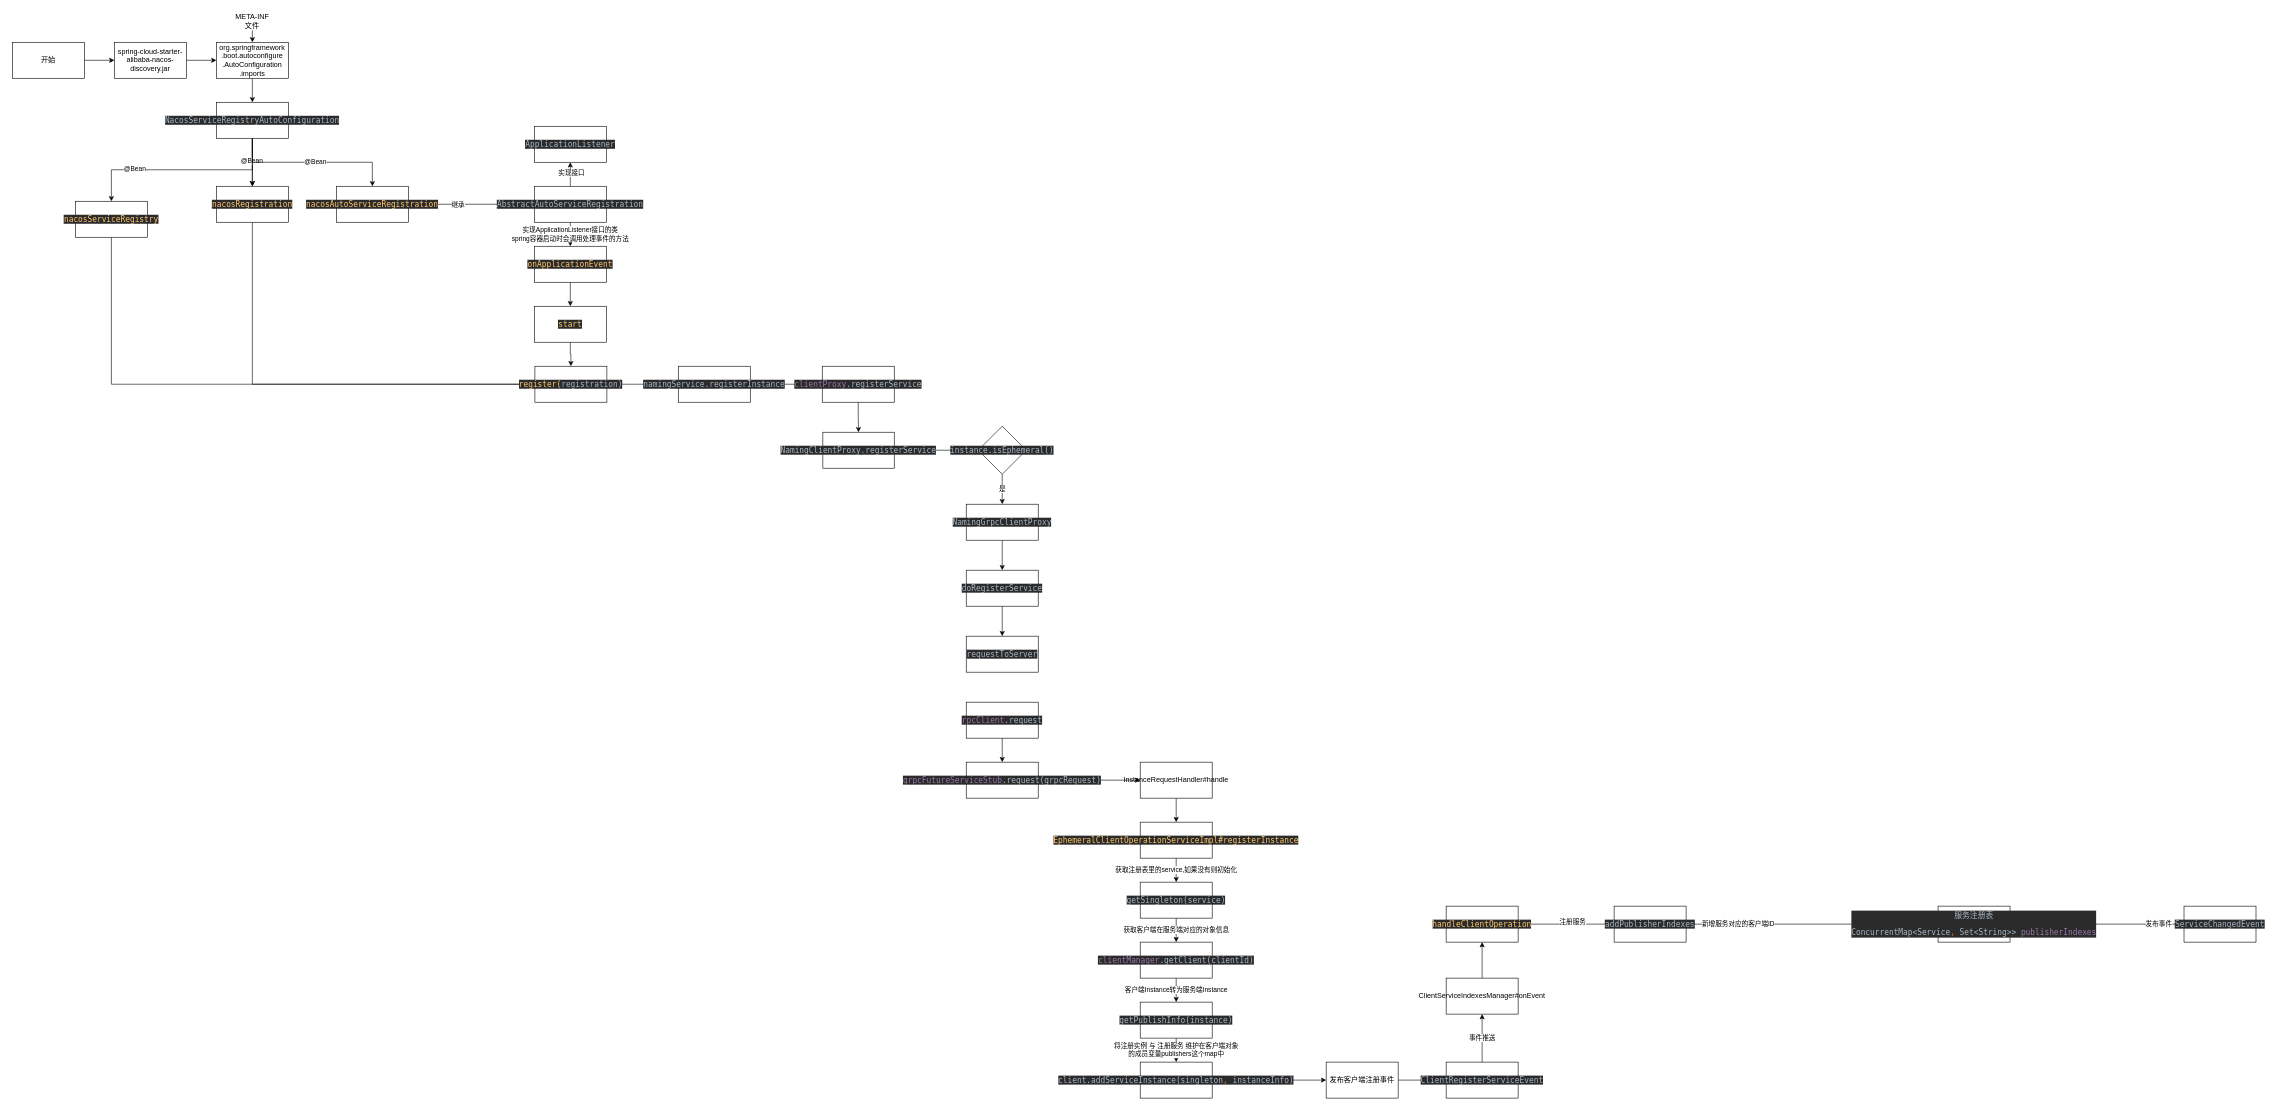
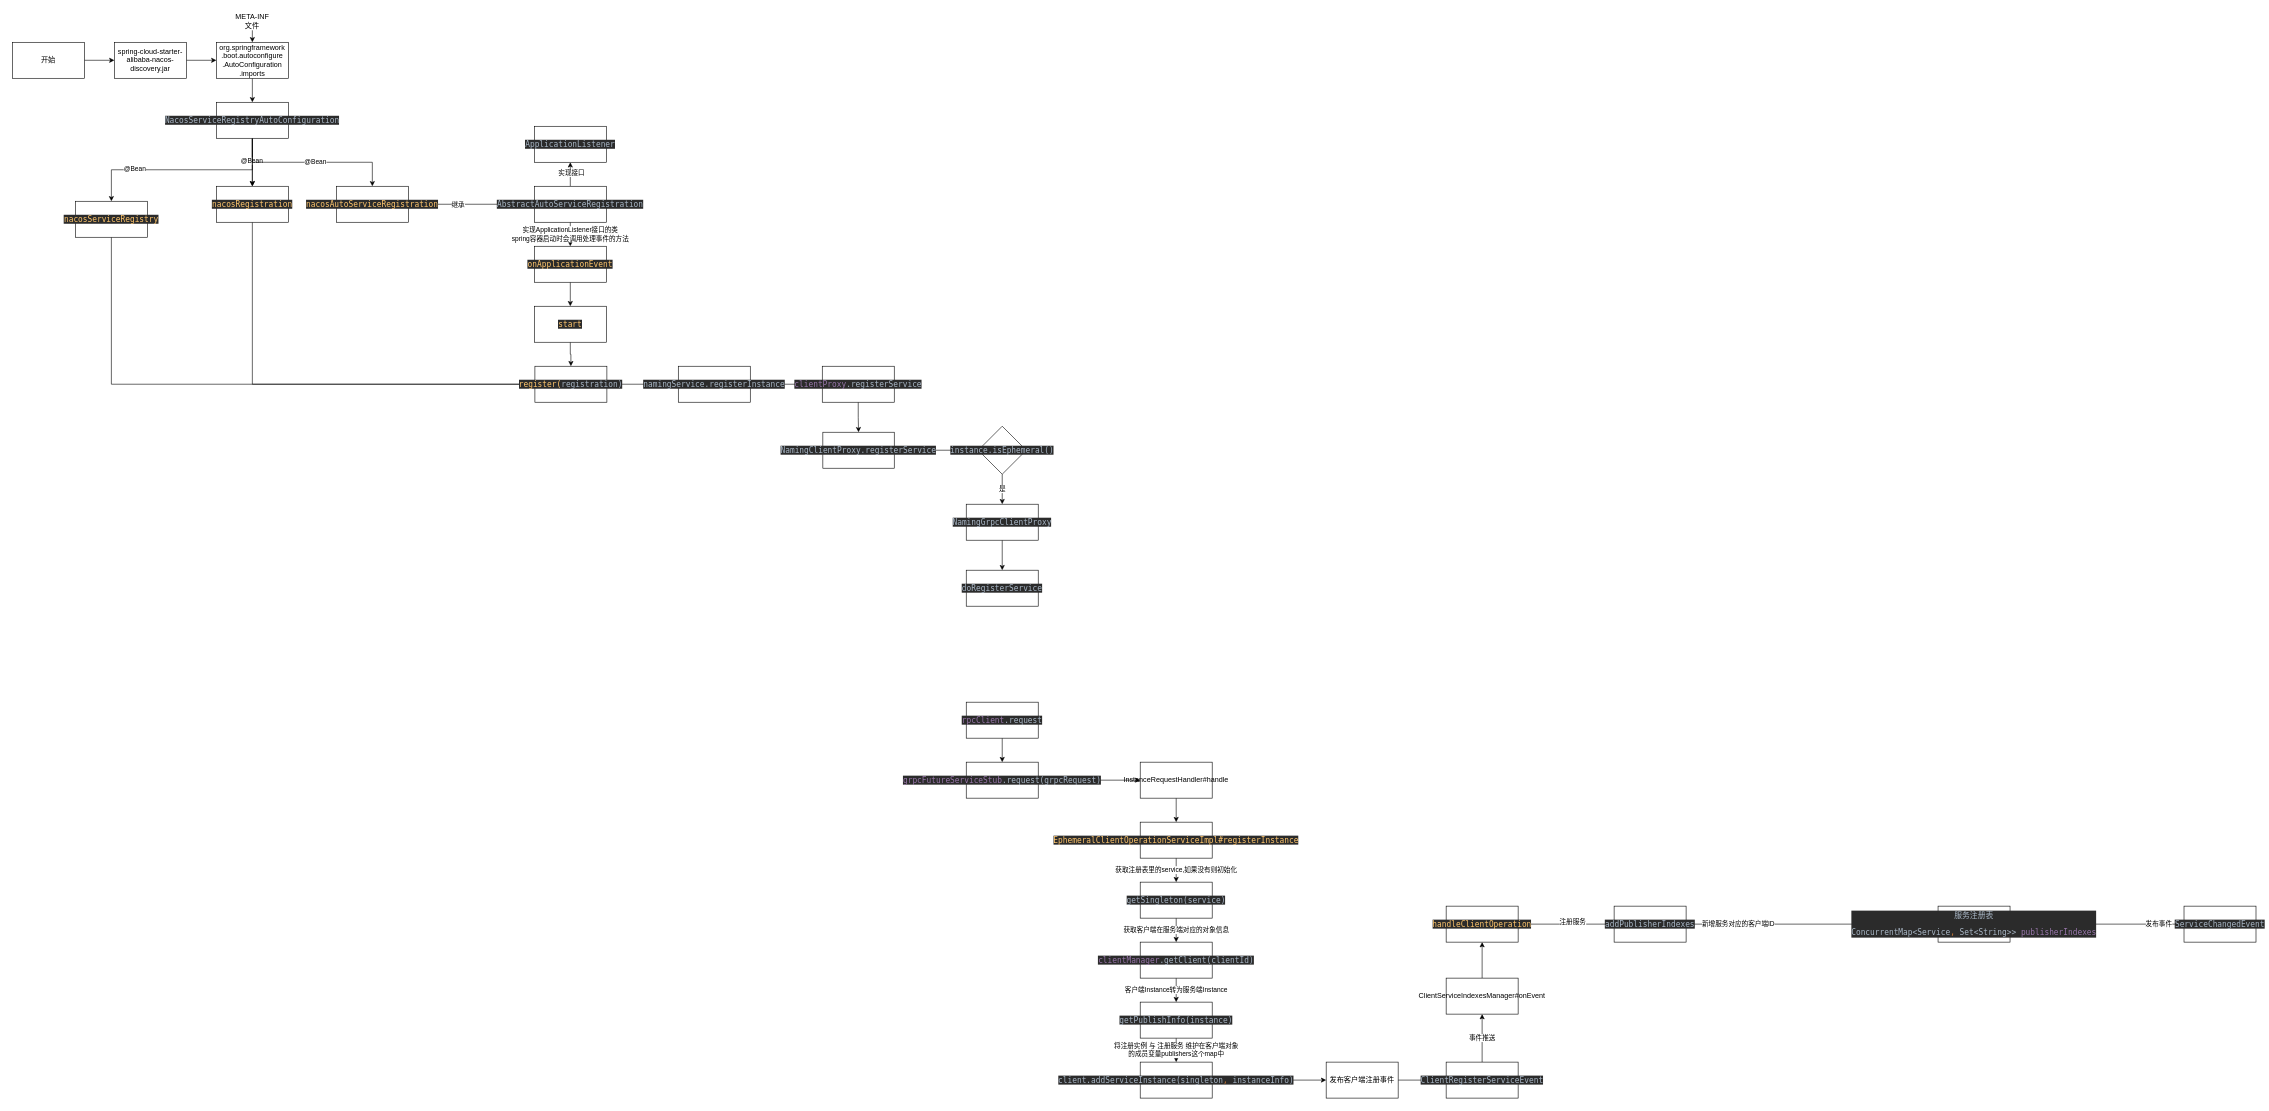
- <mxCell id="46" value="" style="edgeStyle=orthogonalEdgeStyle;rounded=0;orthogonalLoop=1;jettySize=auto;html=1;" edge="1" parent="1" source="47" target="48"><mxGeometry relative="1" as="geometry" /></mxCell>
- <mxCell id="48" value="&lt;div style=&quot;background-color:#2b2b2b;color:#a9b7c6;font-family:'JetBrains Mono',monospace;font-size:9.8pt;&quot;&gt;&lt;pre&gt;requestToServer&lt;/pre&gt;&lt;/div&gt;" style="whiteSpace=wrap;html=1;rounded=0;" vertex="1" parent="1"><mxGeometry x="1610" y="1060" width="120" height="60" as="geometry" /></mxCell>
